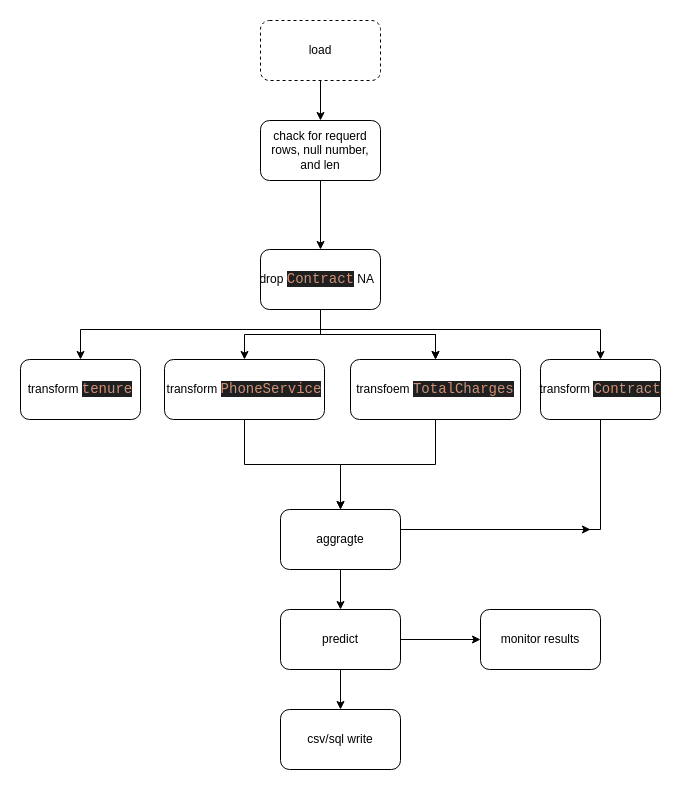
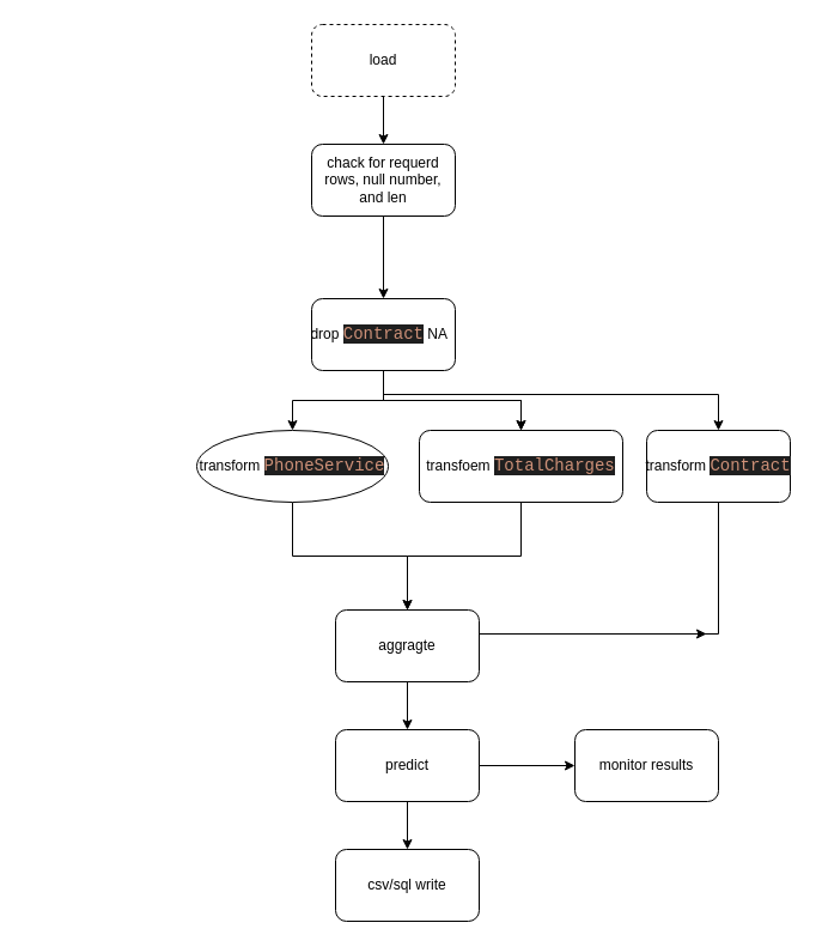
- <mxCell id="9" value="" style="edgeStyle=orthogonalEdgeStyle;rounded=0;orthogonalLoop=1;jettySize=auto;html=1;" edge="1" parent="1" source="11" target="16"><mxGeometry relative="1" as="geometry"><Array as="points"><mxPoint x="320" y="329" /><mxPoint x="80" y="329" /></Array></mxGeometry></mxCell>
- <mxCell id="16" value="transform&amp;nbsp;&lt;span style=&quot;color: rgb(206, 145, 120); background-color: rgb(31, 31, 31); font-family: Consolas, &amp;quot;Courier New&amp;quot;, monospace; font-size: 14px; white-space: pre;&quot;&gt;tenure&lt;/span&gt;" style="whiteSpace=wrap;html=1;rounded=1;" vertex="1" parent="1"><mxGeometry x="20" y="359" width="120" height="60" as="geometry" /></mxCell>
- <mxCell id="15" value="transform&amp;nbsp;&lt;span style=&quot;color: rgb(206, 145, 120); background-color: rgb(31, 31, 31); font-family: Consolas, &amp;quot;Courier New&amp;quot;, monospace; font-size: 14px; white-space: pre;&quot;&gt;PhoneService&lt;/span&gt;" style="whiteSpace=wrap;html=1;rounded=1;" vertex="1" parent="1"><mxGeometry x="164" y="359" width="160" height="60" as="geometry" /></mxCell>
+ <mxCell id="15" value="transform&amp;nbsp;&lt;span style=&quot;color: rgb(206, 145, 120); background-color: rgb(31, 31, 31); font-family: Consolas, &amp;quot;Courier New&amp;quot;, monospace; font-size: 14px; white-space: pre;&quot;&gt;PhoneService&lt;/span&gt;" style="ellipse;whiteSpace=wrap;html=1;" vertex="1" parent="1"><mxGeometry x="164" y="359" width="160" height="60" as="geometry" /></mxCell>
